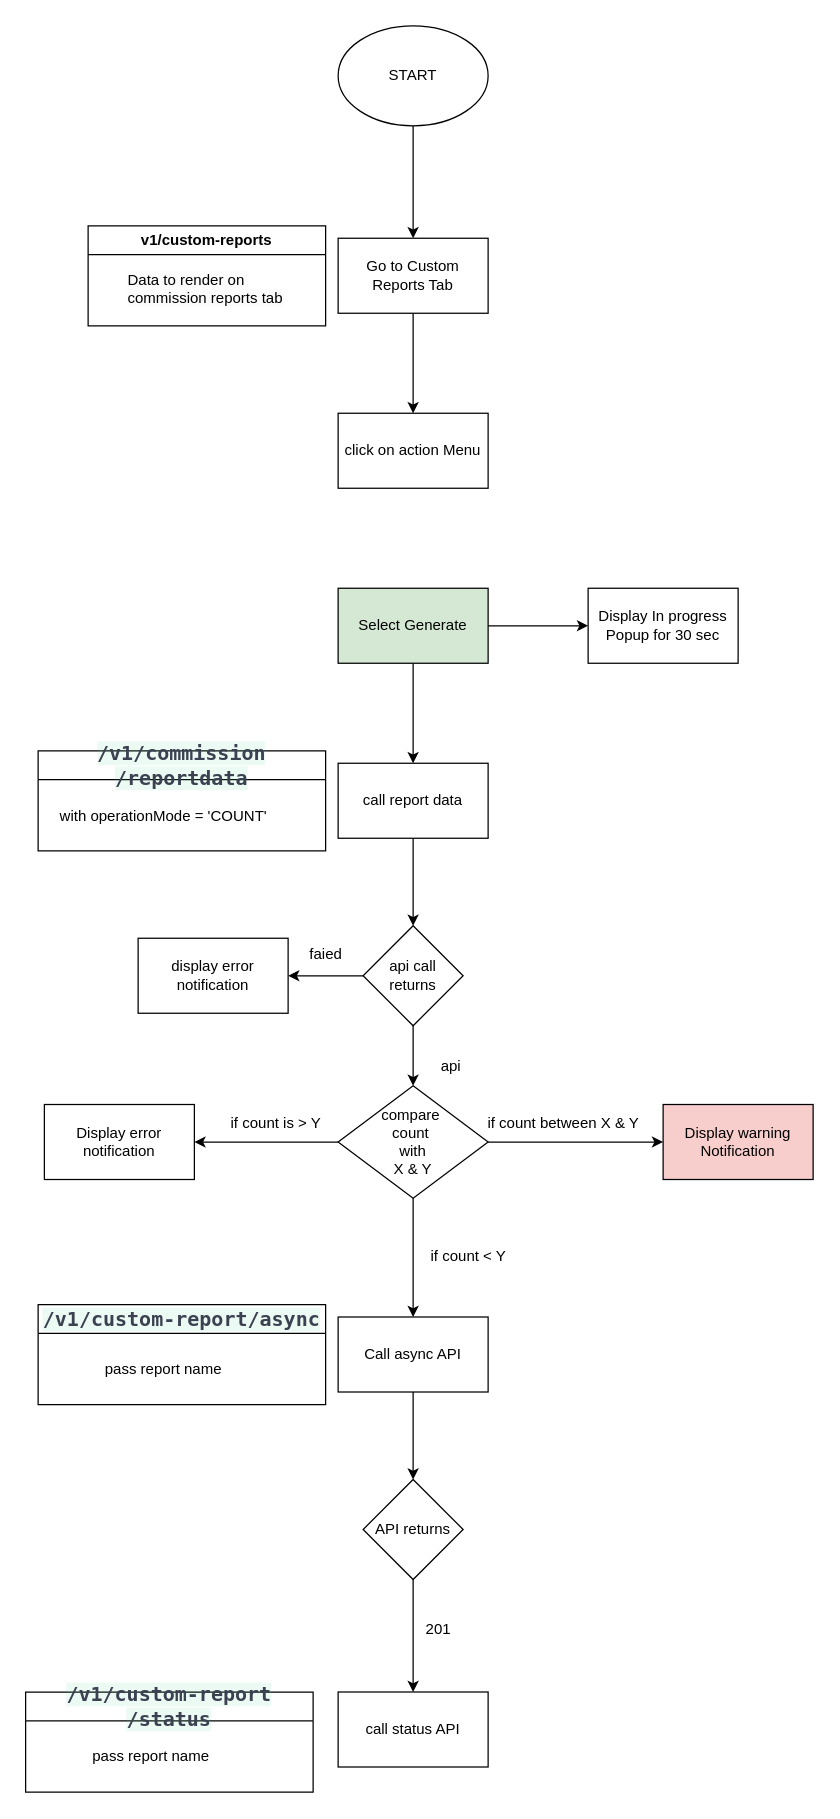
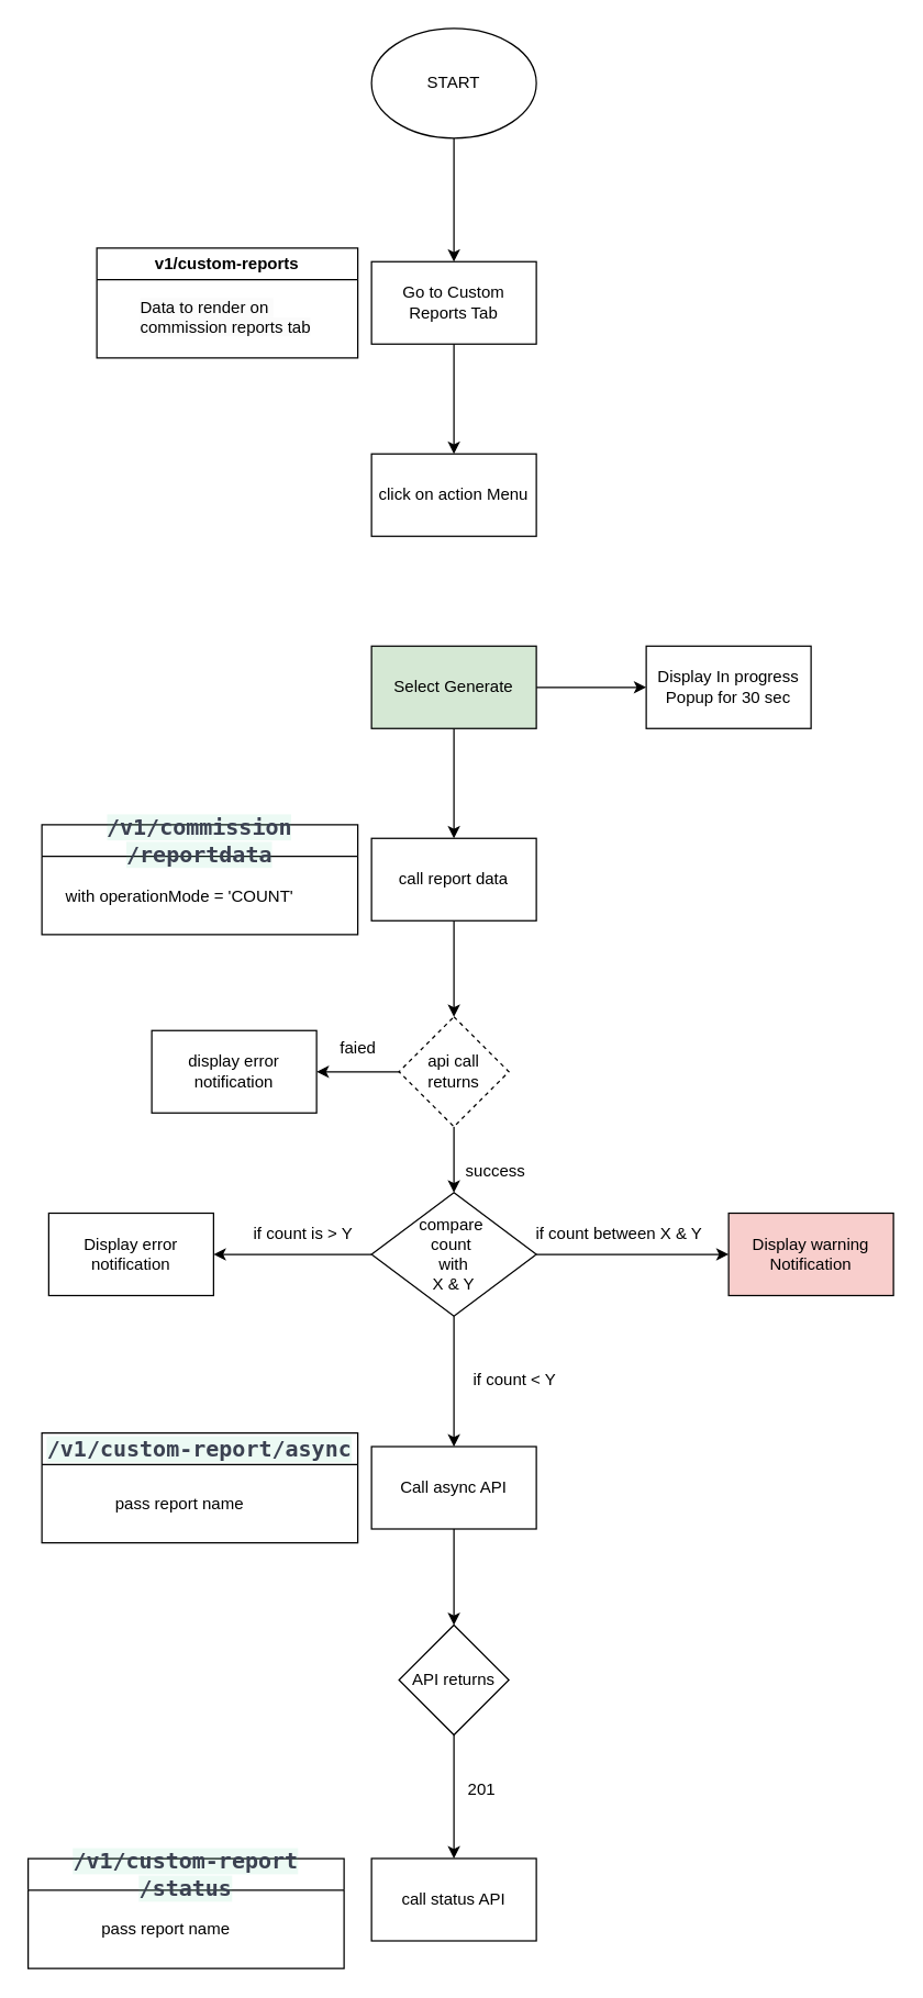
- <mxCell id="18" value="api call returns" style="rhombus;whiteSpace=wrap;html=1;" vertex="1" parent="1"><mxGeometry x="290" y="740" width="80" height="80" as="geometry" /></mxCell>
+ <mxCell id="18" value="api call returns" style="rhombus;whiteSpace=wrap;html=1;dashed=1;" vertex="1" parent="1"><mxGeometry x="290" y="740" width="80" height="80" as="geometry" /></mxCell>
- <mxCell id="21" value="api" style="text;html=1;align=center;verticalAlign=middle;resizable=0;points=[];autosize=1;strokeColor=none;fillColor=none;" vertex="1" parent="1"><mxGeometry x="325" y="838" width="70" height="30" as="geometry" /></mxCell>
+ <mxCell id="21" value="success" style="text;html=1;align=center;verticalAlign=middle;resizable=0;points=[];autosize=1;strokeColor=none;fillColor=none;" vertex="1" parent="1"><mxGeometry x="325" y="838" width="70" height="30" as="geometry" /></mxCell>
